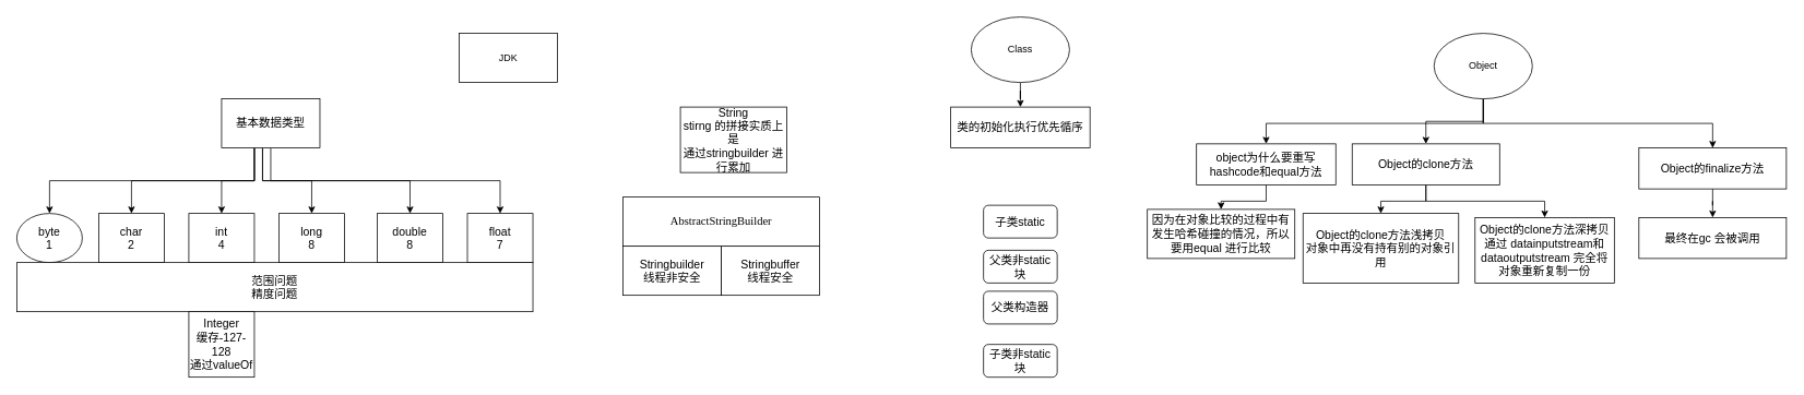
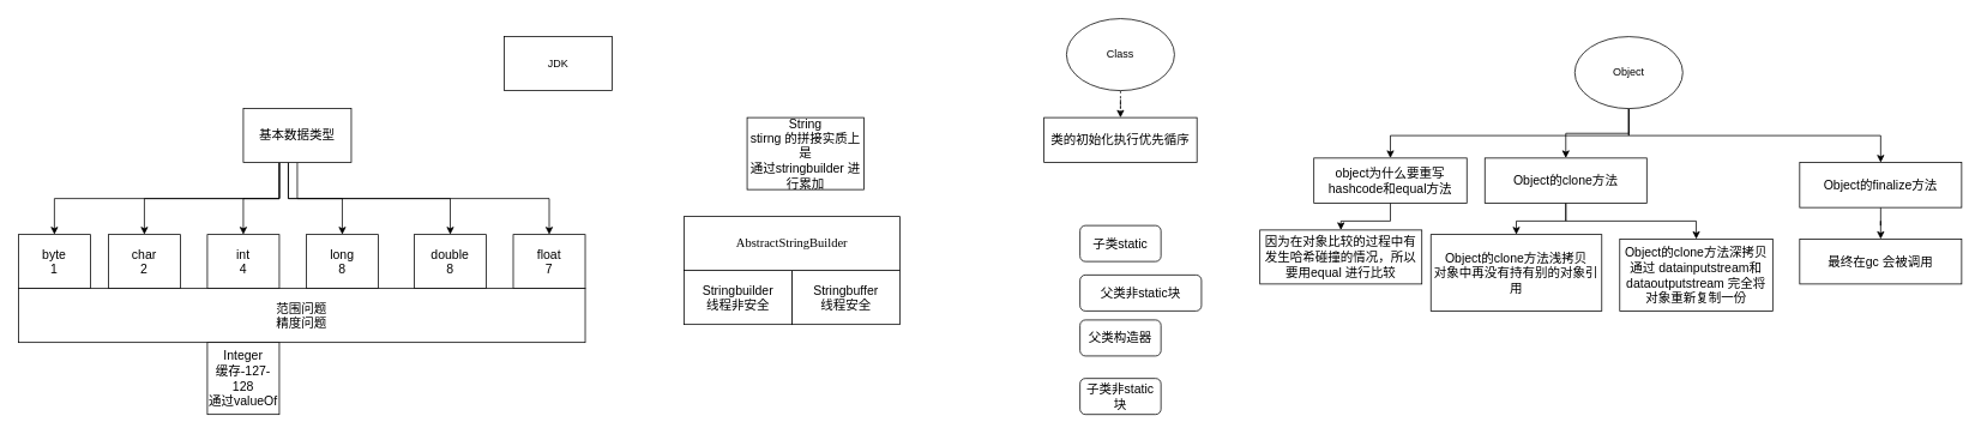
- <mxCell id="34" style="edgeStyle=orthogonalEdgeStyle;rounded=0;orthogonalLoop=1;jettySize=auto;html=1;entryX=0.5;entryY=0;entryDx=0;entryDy=0;fontSize=14;" edge="1" parent="1" source="35" target="21"><mxGeometry relative="1" as="geometry" /></mxCell>
+ <mxCell id="34" style="edgeStyle=orthogonalEdgeStyle;rounded=0;orthogonalLoop=1;jettySize=auto;html=1;entryX=0.5;entryY=0;entryDx=0;entryDy=0;fontSize=14;dashed=1;" edge="1" parent="1" source="35" target="21"><mxGeometry relative="1" as="geometry" /></mxCell>
- <mxCell id="10" value="byte&lt;br style=&quot;font-size: 14px;&quot;&gt;1" style="ellipse;whiteSpace=wrap;html=1;fontSize=14;" vertex="1" parent="1"><mxGeometry x="20" y="260" width="80" height="60" as="geometry" /></mxCell>
+ <mxCell id="10" value="byte&lt;br style=&quot;font-size: 14px;&quot;&gt;1" style="rounded=0;whiteSpace=wrap;html=1;fontSize=14;" vertex="1" parent="1"><mxGeometry x="20" y="260" width="80" height="60" as="geometry" /></mxCell>
- <mxCell id="22" value="父类非static块" style="rounded=1;whiteSpace=wrap;html=1;fontSize=14;" vertex="1" parent="1"><mxGeometry x="1200" y="305" width="90" height="40" as="geometry" /></mxCell>
+ <mxCell id="22" value="父类非static块" style="rounded=1;whiteSpace=wrap;html=1;fontSize=14;" vertex="1" parent="1"><mxGeometry x="1200" y="305" width="135" height="40" as="geometry" /></mxCell>
